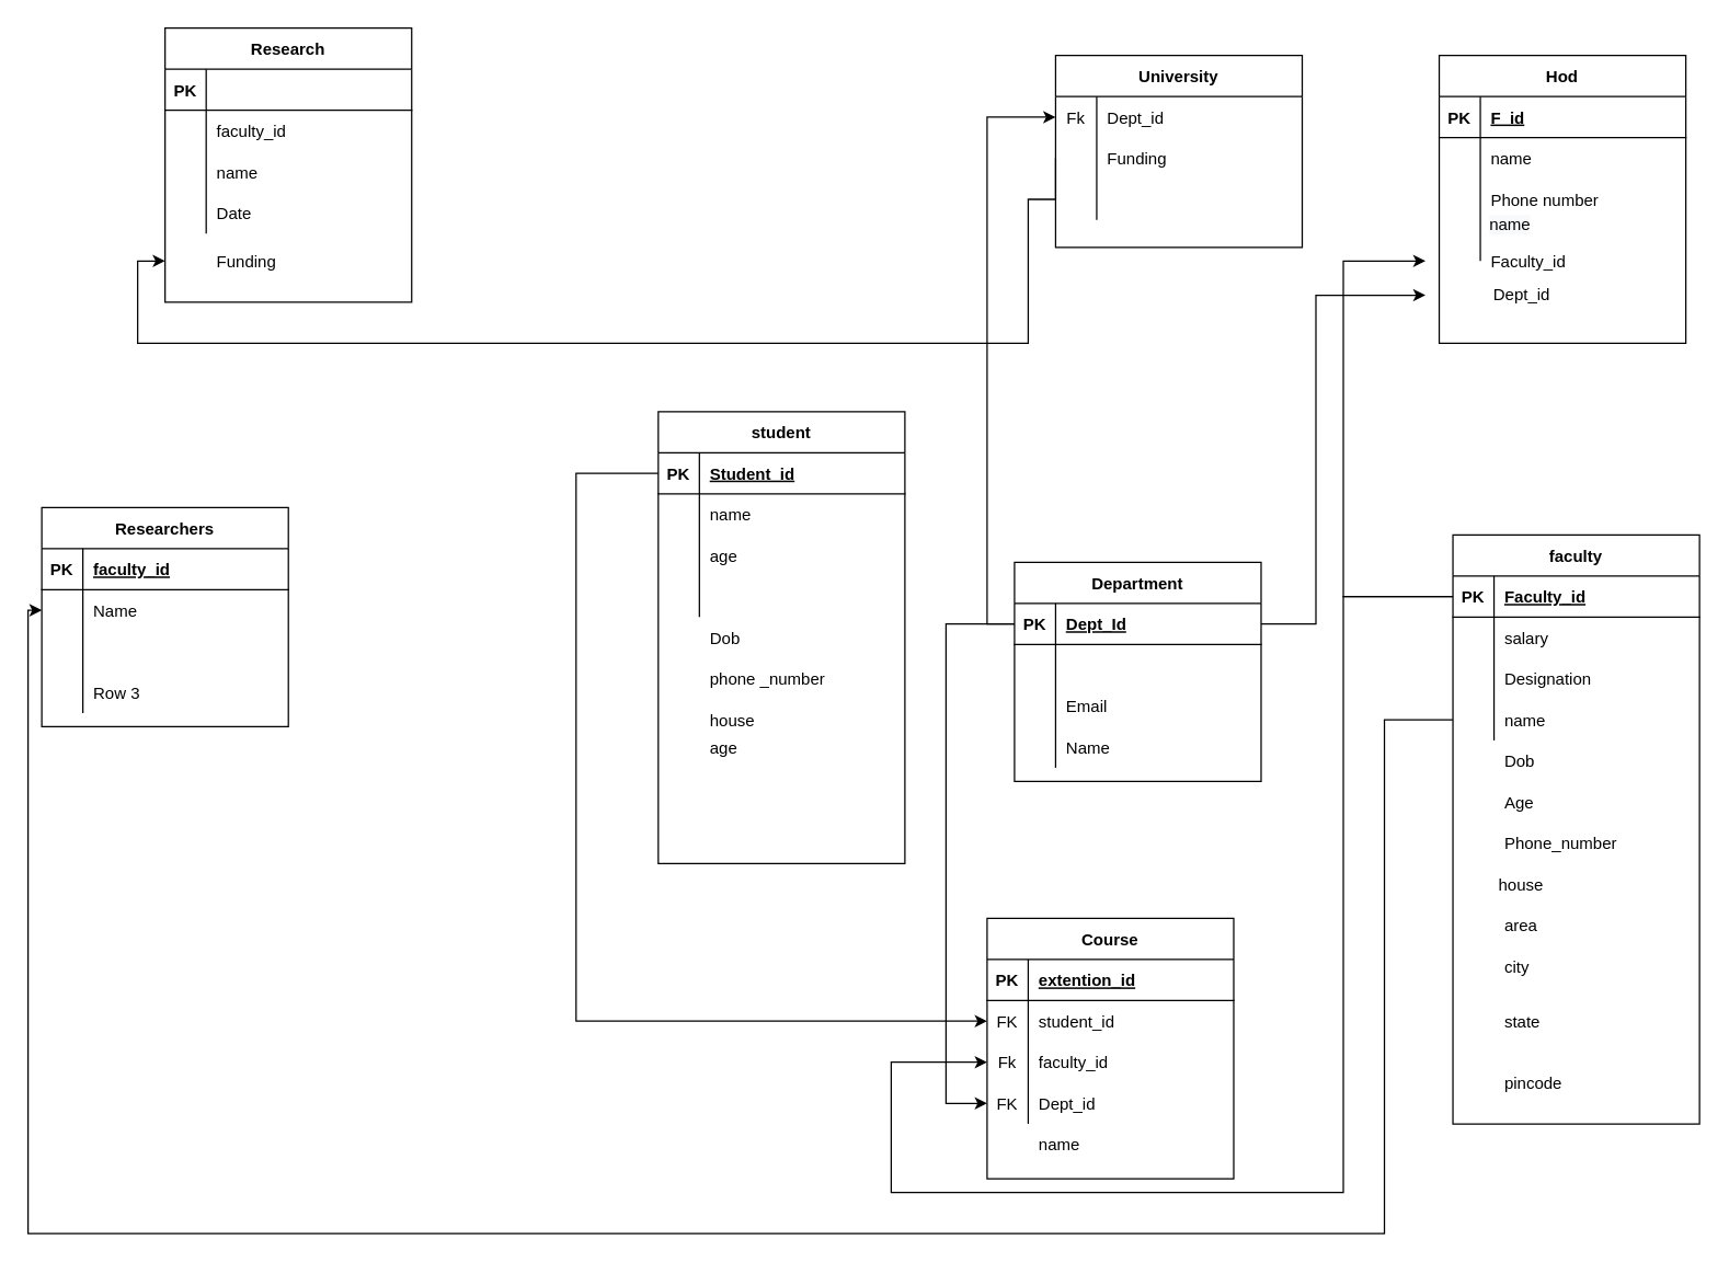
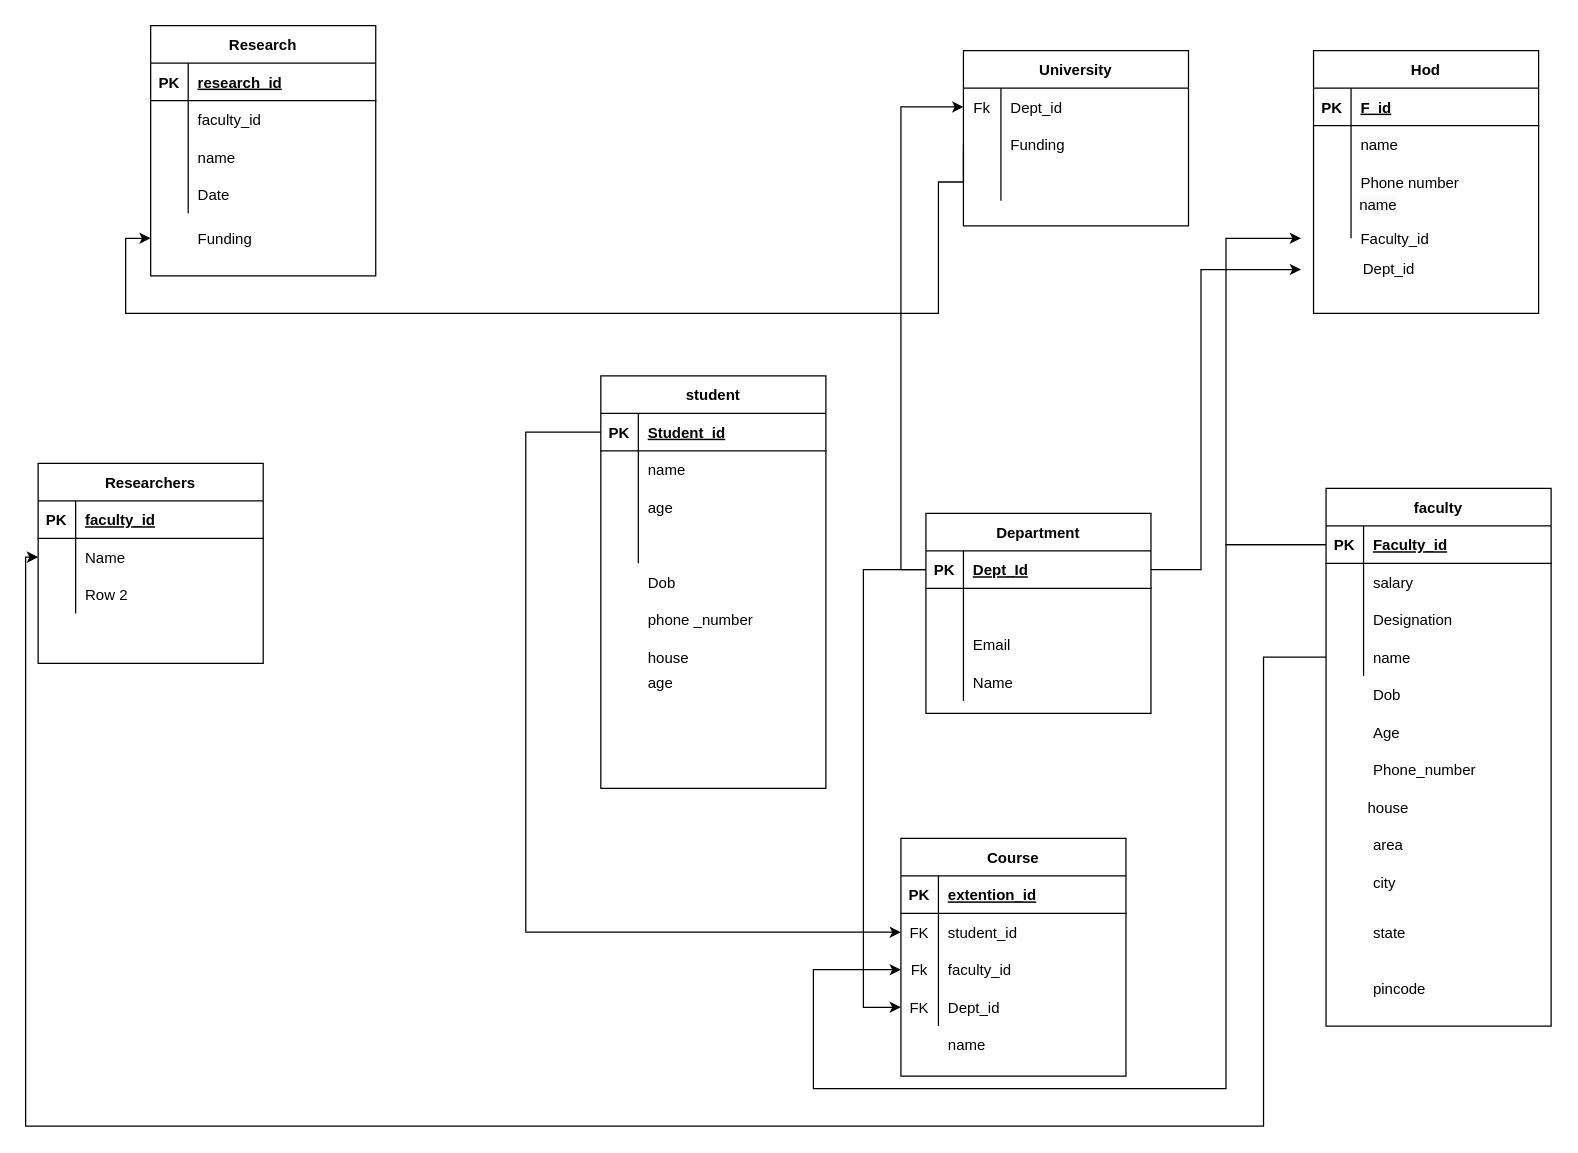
+ <mxCell id="122" value="research_id" style="shape=partialRectangle;connectable=0;fillColor=none;top=0;left=0;bottom=0;right=0;align=left;spacingLeft=6;fontStyle=5;overflow=hidden;" vertex="1" parent="120"><mxGeometry x="30" width="150" height="30" as="geometry" /></mxCell>
+ <mxCell id="144" value="Row 2" style="shape=partialRectangle;connectable=0;fillColor=none;top=0;left=0;bottom=0;right=0;align=left;spacingLeft=6;overflow=hidden;" vertex="1" parent="142"><mxGeometry x="30" width="150" height="30" as="geometry" /></mxCell>
- <mxCell id="147" value="Row 3" style="shape=partialRectangle;connectable=0;fillColor=none;top=0;left=0;bottom=0;right=0;align=left;spacingLeft=6;overflow=hidden;" vertex="1" parent="145"><mxGeometry x="30" width="150" height="30" as="geometry" /></mxCell>
